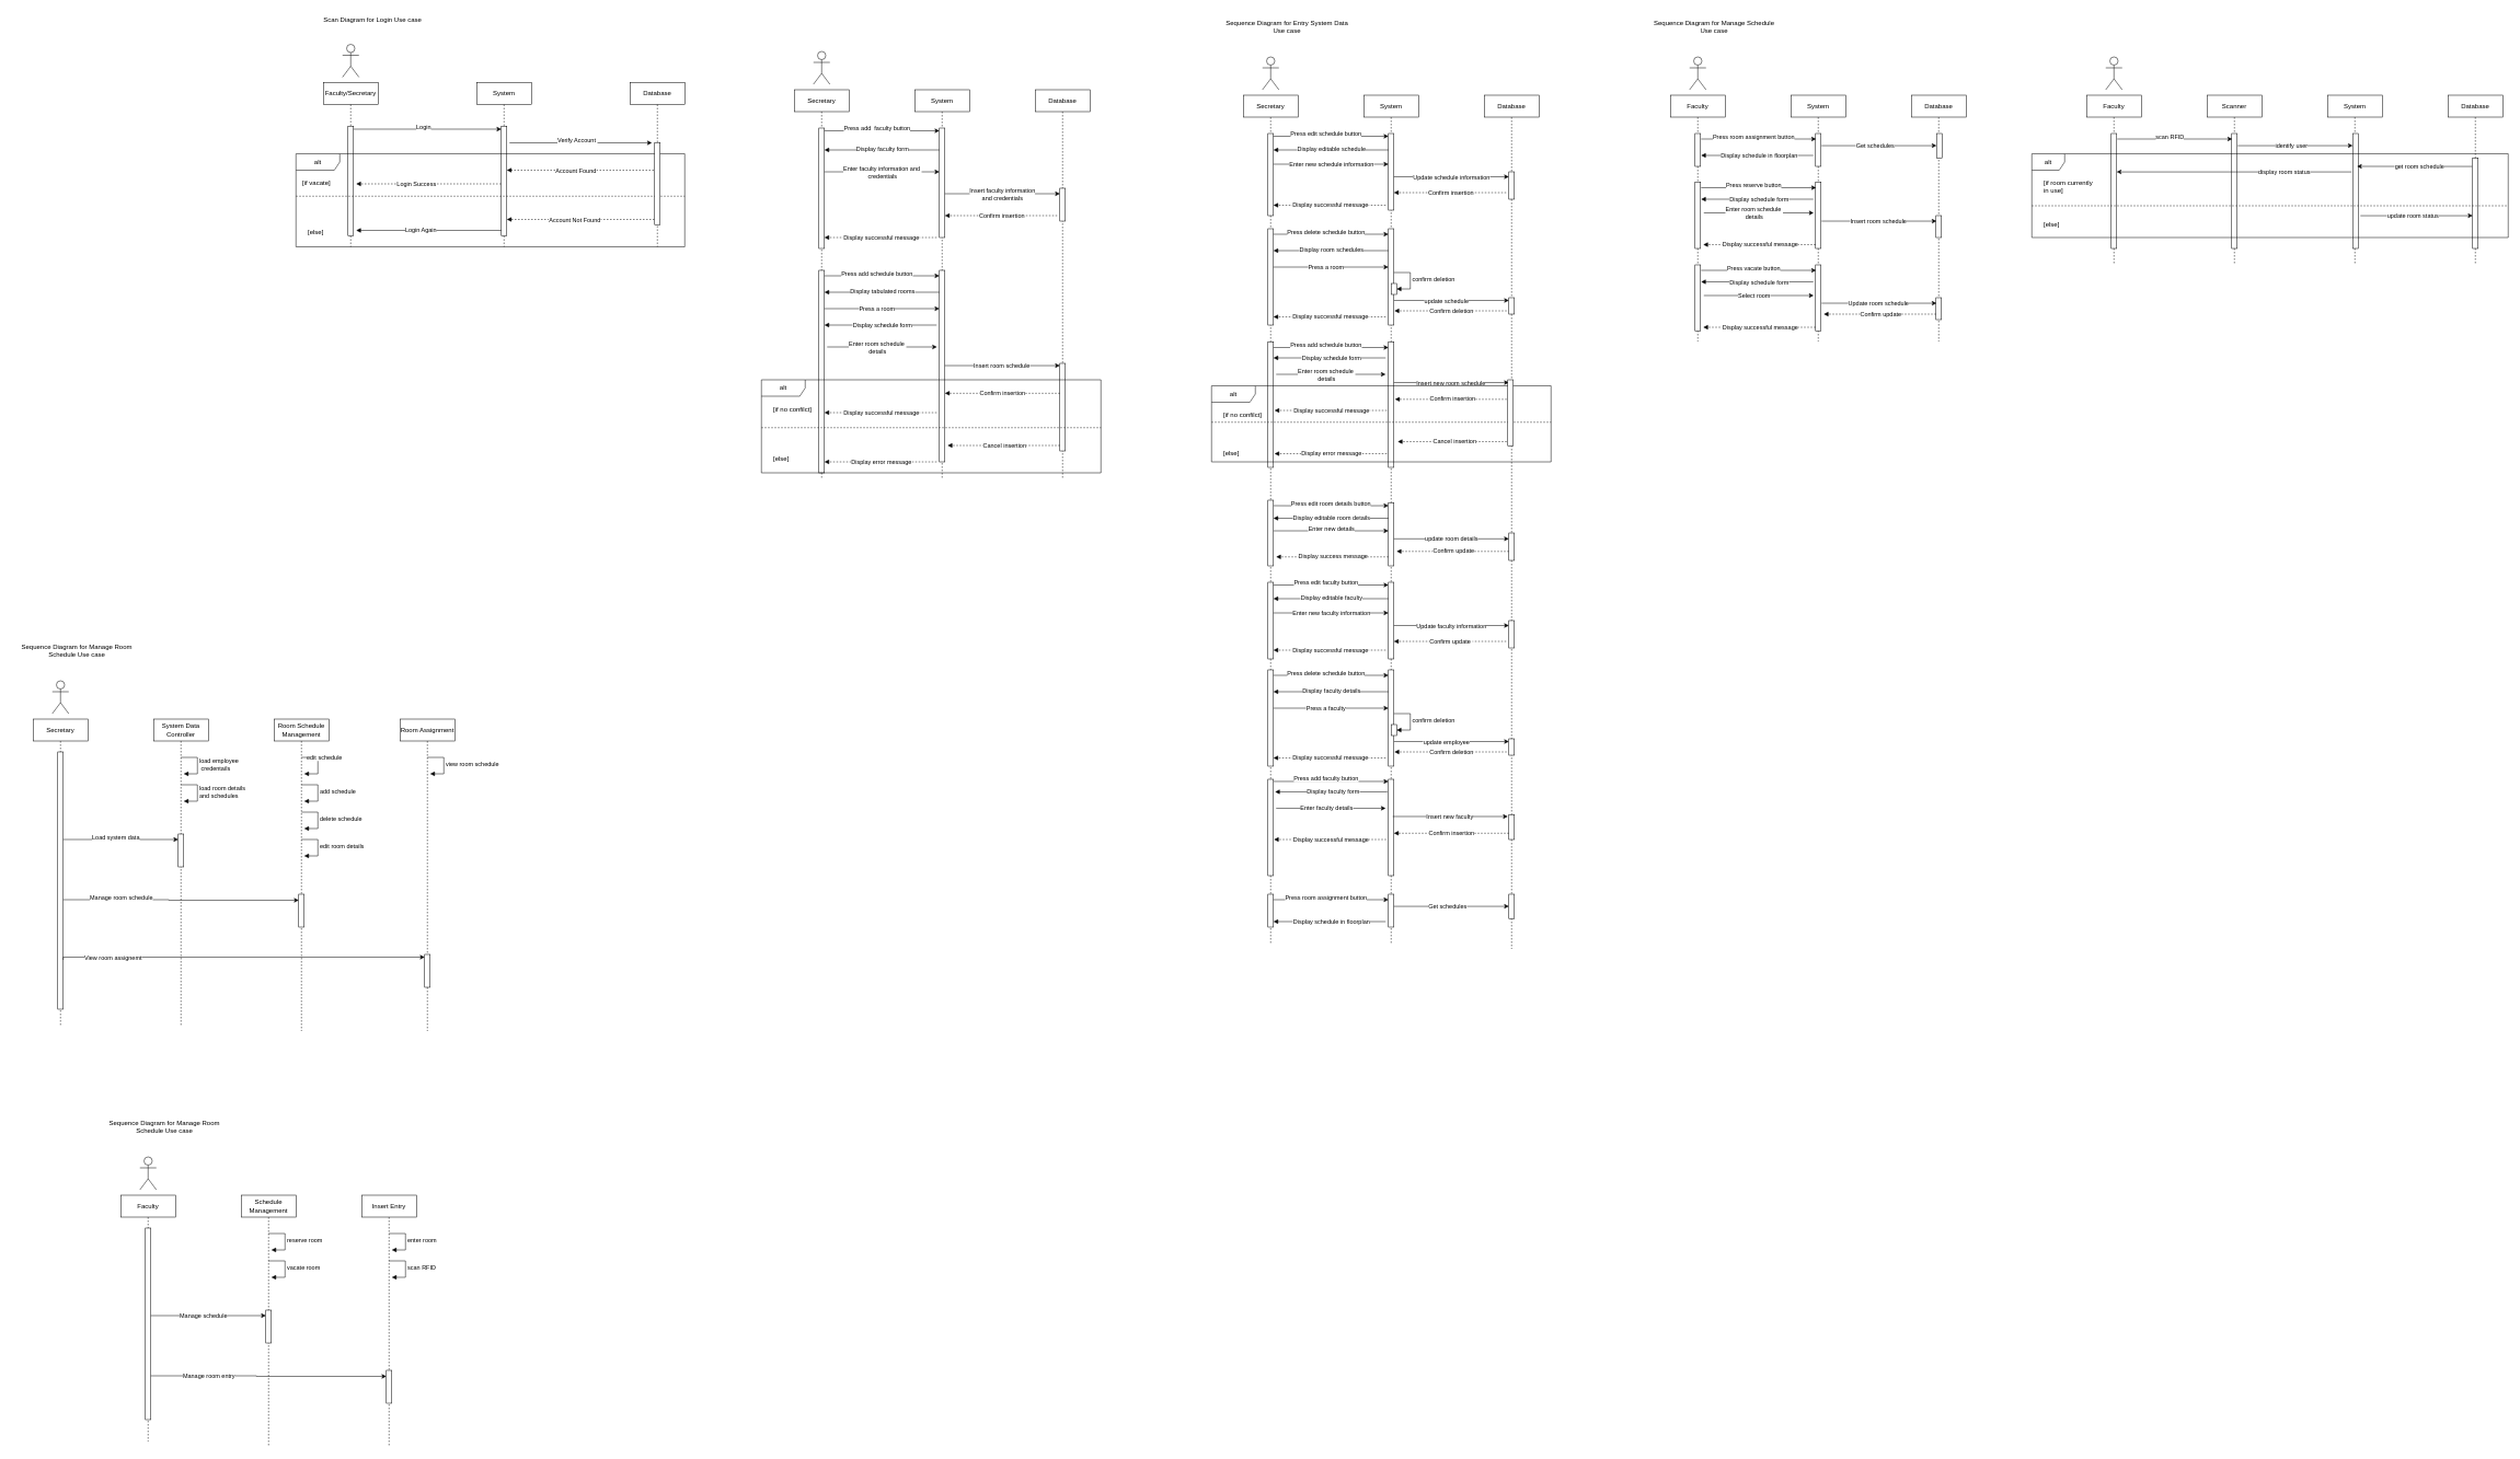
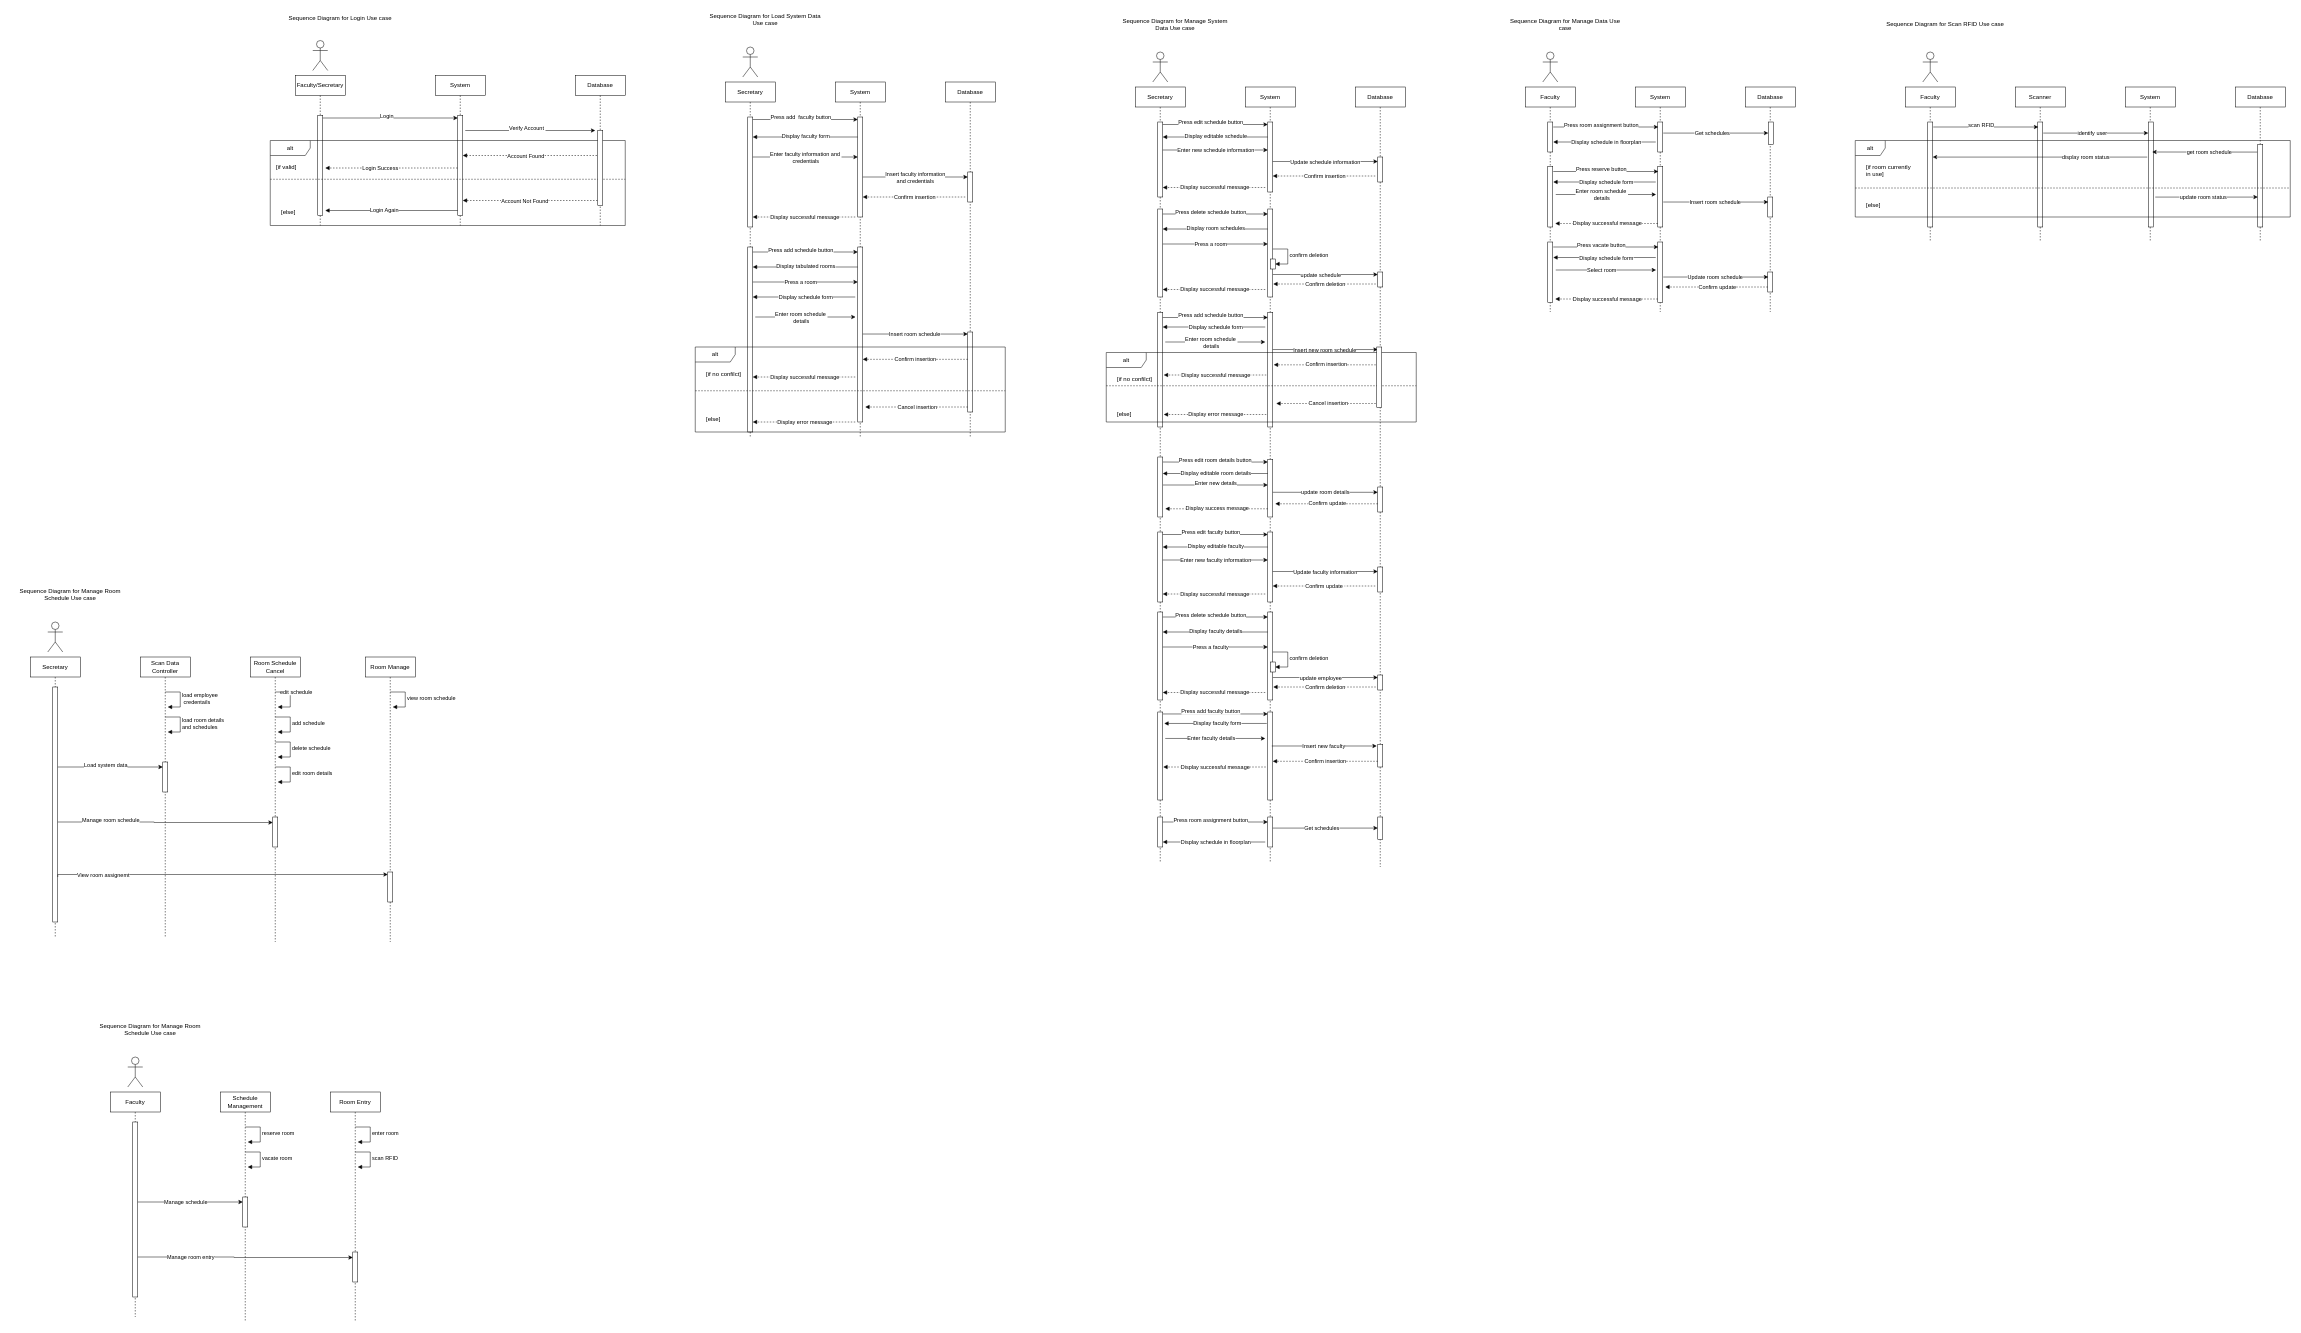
- <mxCell id="69" value="Scan Diagram for Login Use case" style="text;strokeColor=none;align=center;fillColor=none;html=1;verticalAlign=middle;whiteSpace=wrap;rounded=0;" parent="1" vertex="1"><mxGeometry x="560" y="20" width="240" height="30" as="geometry" /></mxCell>
+ <mxCell id="69" value="Sequence Diagram for Login Use case" style="text;strokeColor=none;align=center;fillColor=none;html=1;verticalAlign=middle;whiteSpace=wrap;rounded=0;" parent="1" vertex="1"><mxGeometry x="560" y="20" width="240" height="30" as="geometry" /></mxCell>
+ <mxCell id="70" value="Sequence Diagram for Load System Data Use case" style="text;strokeColor=none;align=center;fillColor=none;html=1;verticalAlign=middle;whiteSpace=wrap;rounded=0;" parent="1" vertex="1"><mxGeometry x="1410" y="23" width="240" height="30" as="geometry" /></mxCell>
- <mxCell id="159" value="Sequence Diagram for Entry System Data Use case" style="text;strokeColor=none;align=center;fillColor=none;html=1;verticalAlign=middle;whiteSpace=wrap;rounded=0;" parent="1" vertex="1"><mxGeometry x="2230" y="33" width="240" height="30" as="geometry" /></mxCell>
+ <mxCell id="159" value="Sequence Diagram for Manage System Data Use case" style="text;strokeColor=none;align=center;fillColor=none;html=1;verticalAlign=middle;whiteSpace=wrap;rounded=0;" parent="1" vertex="1"><mxGeometry x="2230" y="33" width="240" height="30" as="geometry" /></mxCell>
- <mxCell id="264" value="Sequence Diagram for Manage Schedule Use case" style="text;strokeColor=none;align=center;fillColor=none;html=1;verticalAlign=middle;whiteSpace=wrap;rounded=0;" parent="1" vertex="1"><mxGeometry x="3010" y="33" width="240" height="30" as="geometry" /></mxCell>
+ <mxCell id="264" value="Sequence Diagram for Manage Data Use case" style="text;strokeColor=none;align=center;fillColor=none;html=1;verticalAlign=middle;whiteSpace=wrap;rounded=0;" parent="1" vertex="1"><mxGeometry x="3010" y="33" width="240" height="30" as="geometry" /></mxCell>
+ <mxCell id="288" value="Sequence Diagram for Scan RFID Use case" style="text;strokeColor=none;align=center;fillColor=none;html=1;verticalAlign=middle;whiteSpace=wrap;rounded=0;" parent="1" vertex="1"><mxGeometry x="3770" y="33" width="240" height="30" as="geometry" /></mxCell>
- <mxCell id="19" value="&lt;span style=&quot;color: rgb(0, 0, 0); font-family: Helvetica; font-size: 12px; font-style: normal; font-variant-ligatures: normal; font-variant-caps: normal; font-weight: 400; letter-spacing: normal; orphans: 2; text-align: left; text-indent: 0px; text-transform: none; widows: 2; word-spacing: 0px; -webkit-text-stroke-width: 0px; background-color: rgb(255, 255, 255); text-decoration-thickness: initial; text-decoration-style: initial; text-decoration-color: initial; float: none; display: inline !important;&quot;&gt;[if vacate]&lt;/span&gt;" style="text;whiteSpace=wrap;html=1;" parent="9" vertex="1"><mxGeometry x="10" y="40" width="60" height="40" as="geometry" /></mxCell>
+ <mxCell id="19" value="&lt;span style=&quot;color: rgb(0, 0, 0); font-family: Helvetica; font-size: 12px; font-style: normal; font-variant-ligatures: normal; font-variant-caps: normal; font-weight: 400; letter-spacing: normal; orphans: 2; text-align: left; text-indent: 0px; text-transform: none; widows: 2; word-spacing: 0px; -webkit-text-stroke-width: 0px; background-color: rgb(255, 255, 255); text-decoration-thickness: initial; text-decoration-style: initial; text-decoration-color: initial; float: none; display: inline !important;&quot;&gt;[if valid]&lt;/span&gt;" style="text;whiteSpace=wrap;html=1;" parent="9" vertex="1"><mxGeometry x="10" y="40" width="60" height="40" as="geometry" /></mxCell>
- <mxCell id="73" value="System Data Controller" style="shape=umlLifeline;perimeter=lifelinePerimeter;whiteSpace=wrap;html=1;container=1;dropTarget=0;collapsible=0;recursiveResize=0;outlineConnect=0;portConstraint=eastwest;newEdgeStyle={&quot;edgeStyle&quot;:&quot;elbowEdgeStyle&quot;,&quot;elbow&quot;:&quot;vertical&quot;,&quot;curved&quot;:0,&quot;rounded&quot;:0};" parent="1" vertex="1"><mxGeometry x="280" y="1313" width="100" height="560" as="geometry" /></mxCell>
+ <mxCell id="73" value="Scan Data Controller" style="shape=umlLifeline;perimeter=lifelinePerimeter;whiteSpace=wrap;html=1;container=1;dropTarget=0;collapsible=0;recursiveResize=0;outlineConnect=0;portConstraint=eastwest;newEdgeStyle={&quot;edgeStyle&quot;:&quot;elbowEdgeStyle&quot;,&quot;elbow&quot;:&quot;vertical&quot;,&quot;curved&quot;:0,&quot;rounded&quot;:0};" parent="1" vertex="1"><mxGeometry x="280" y="1313" width="100" height="560" as="geometry" /></mxCell>
- <mxCell id="78" value="Room Schedule Management" style="shape=umlLifeline;perimeter=lifelinePerimeter;whiteSpace=wrap;html=1;container=1;dropTarget=0;collapsible=0;recursiveResize=0;outlineConnect=0;portConstraint=eastwest;newEdgeStyle={&quot;edgeStyle&quot;:&quot;elbowEdgeStyle&quot;,&quot;elbow&quot;:&quot;vertical&quot;,&quot;curved&quot;:0,&quot;rounded&quot;:0};" parent="1" vertex="1"><mxGeometry x="500" y="1313" width="100" height="570" as="geometry" /></mxCell>
+ <mxCell id="78" value="Room Schedule Cancel" style="shape=umlLifeline;perimeter=lifelinePerimeter;whiteSpace=wrap;html=1;container=1;dropTarget=0;collapsible=0;recursiveResize=0;outlineConnect=0;portConstraint=eastwest;newEdgeStyle={&quot;edgeStyle&quot;:&quot;elbowEdgeStyle&quot;,&quot;elbow&quot;:&quot;vertical&quot;,&quot;curved&quot;:0,&quot;rounded&quot;:0};" parent="1" vertex="1"><mxGeometry x="500" y="1313" width="100" height="570" as="geometry" /></mxCell>
- <mxCell id="81" value="Room Assignment" style="shape=umlLifeline;perimeter=lifelinePerimeter;whiteSpace=wrap;html=1;container=1;dropTarget=0;collapsible=0;recursiveResize=0;outlineConnect=0;portConstraint=eastwest;newEdgeStyle={&quot;edgeStyle&quot;:&quot;elbowEdgeStyle&quot;,&quot;elbow&quot;:&quot;vertical&quot;,&quot;curved&quot;:0,&quot;rounded&quot;:0};" parent="1" vertex="1"><mxGeometry x="730" y="1313" width="100" height="570" as="geometry" /></mxCell>
+ <mxCell id="81" value="Room Manage" style="shape=umlLifeline;perimeter=lifelinePerimeter;whiteSpace=wrap;html=1;container=1;dropTarget=0;collapsible=0;recursiveResize=0;outlineConnect=0;portConstraint=eastwest;newEdgeStyle={&quot;edgeStyle&quot;:&quot;elbowEdgeStyle&quot;,&quot;elbow&quot;:&quot;vertical&quot;,&quot;curved&quot;:0,&quot;rounded&quot;:0};" parent="1" vertex="1"><mxGeometry x="730" y="1313" width="100" height="570" as="geometry" /></mxCell>
- <mxCell id="101" value="Insert Entry" style="shape=umlLifeline;perimeter=lifelinePerimeter;whiteSpace=wrap;html=1;container=1;dropTarget=0;collapsible=0;recursiveResize=0;outlineConnect=0;portConstraint=eastwest;newEdgeStyle={&quot;edgeStyle&quot;:&quot;elbowEdgeStyle&quot;,&quot;elbow&quot;:&quot;vertical&quot;,&quot;curved&quot;:0,&quot;rounded&quot;:0};" parent="1" vertex="1"><mxGeometry x="660" y="2183" width="100" height="460" as="geometry" /></mxCell>
+ <mxCell id="101" value="Room Entry" style="shape=umlLifeline;perimeter=lifelinePerimeter;whiteSpace=wrap;html=1;container=1;dropTarget=0;collapsible=0;recursiveResize=0;outlineConnect=0;portConstraint=eastwest;newEdgeStyle={&quot;edgeStyle&quot;:&quot;elbowEdgeStyle&quot;,&quot;elbow&quot;:&quot;vertical&quot;,&quot;curved&quot;:0,&quot;rounded&quot;:0};" parent="1" vertex="1"><mxGeometry x="660" y="2183" width="100" height="460" as="geometry" /></mxCell>
